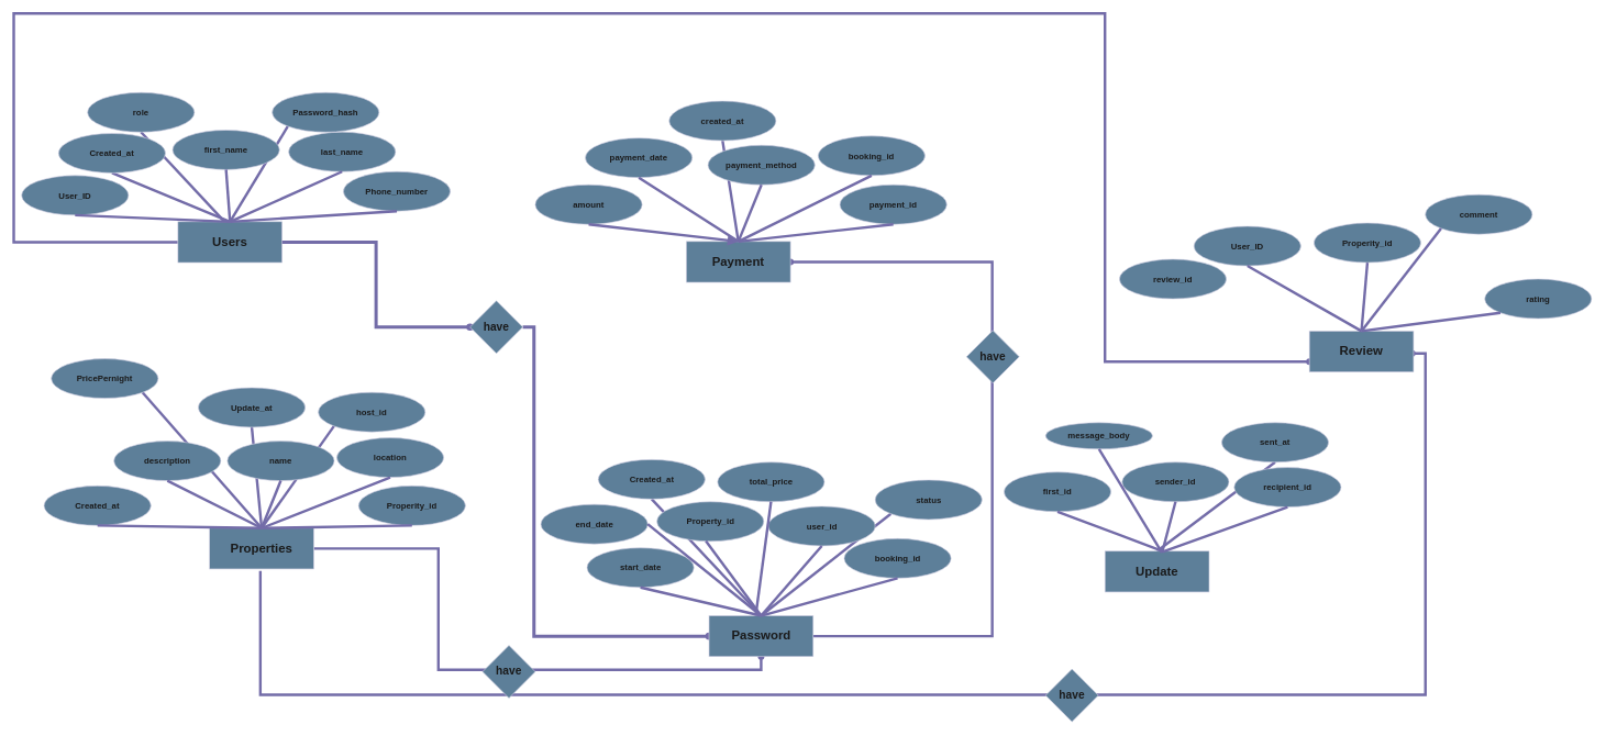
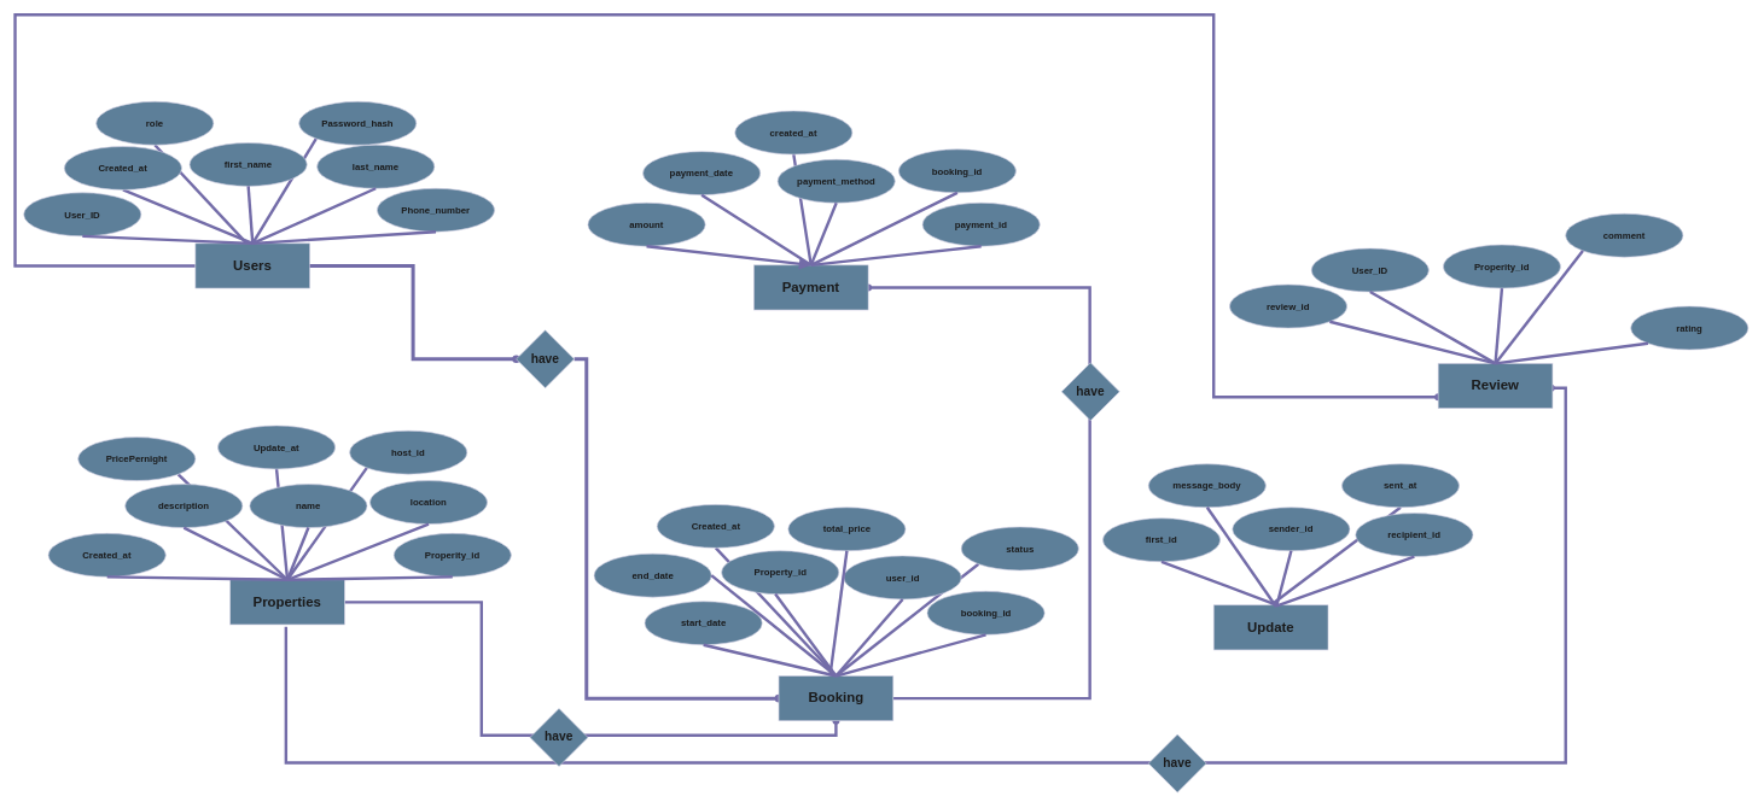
+ <mxCell id="87" value="" style="endArrow=none;html=1;rounded=0;strokeWidth=4;labelBackgroundColor=none;strokeColor=#736CA8;fontColor=default;exitX=1;exitY=1;exitDx=0;exitDy=0;entryX=0.5;entryY=0;entryDx=0;entryDy=0;" edge="1" parent="1" source="74" target="71"><mxGeometry width="50" height="50" relative="1" as="geometry"><mxPoint x="1777" y="433" as="sourcePoint" /><mxPoint x="2067" y="291" as="targetPoint" /></mxGeometry></mxCell>
- <mxCell id="35" value="PricePernight" style="ellipse;whiteSpace=wrap;html=1;fillColor=#5D7F99;strokeColor=#D0CEE2;labelBackgroundColor=none;fontColor=#1A1A1A;fontSize=13;fontStyle=1" vertex="1" parent="1"><mxGeometry x="77" y="544" width="162" height="60" as="geometry" /></mxCell>
+ <mxCell id="35" value="PricePernight" style="ellipse;whiteSpace=wrap;html=1;fillColor=#5D7F99;strokeColor=#D0CEE2;labelBackgroundColor=none;fontColor=#1A1A1A;fontSize=13;fontStyle=1" vertex="1" parent="1"><mxGeometry x="107" y="604" width="162" height="60" as="geometry" /></mxCell>
- <mxCell id="81" value="message_body" style="ellipse;whiteSpace=wrap;html=1;fillColor=#5D7F99;strokeColor=#D0CEE2;labelBackgroundColor=none;fontColor=#1A1A1A;fontSize=13;fontStyle=1" vertex="1" parent="1"><mxGeometry x="1585" y="641" width="162" height="40" as="geometry" /></mxCell>
+ <mxCell id="81" value="message_body" style="ellipse;whiteSpace=wrap;html=1;fillColor=#5D7F99;strokeColor=#D0CEE2;labelBackgroundColor=none;fontColor=#1A1A1A;fontSize=13;fontStyle=1" vertex="1" parent="1"><mxGeometry x="1585" y="641" width="162" height="60" as="geometry" /></mxCell>
- <mxCell id="44" value="&lt;b&gt;&lt;font style=&quot;font-size: 19px;&quot;&gt;Password&lt;/font&gt;&lt;/b&gt;" style="rounded=0;whiteSpace=wrap;html=1;fillColor=#5D7F99;strokeColor=#D0CEE2;labelBackgroundColor=none;fontColor=#1A1A1A;" vertex="1" parent="1"><mxGeometry x="1074.5" y="934" width="158" height="62" as="geometry" /></mxCell>
+ <mxCell id="44" value="&lt;b&gt;&lt;font style=&quot;font-size: 19px;&quot;&gt;Booking&lt;/font&gt;&lt;/b&gt;" style="rounded=0;whiteSpace=wrap;html=1;fillColor=#5D7F99;strokeColor=#D0CEE2;labelBackgroundColor=none;fontColor=#1A1A1A;" vertex="1" parent="1"><mxGeometry x="1074.5" y="934" width="158" height="62" as="geometry" /></mxCell>
